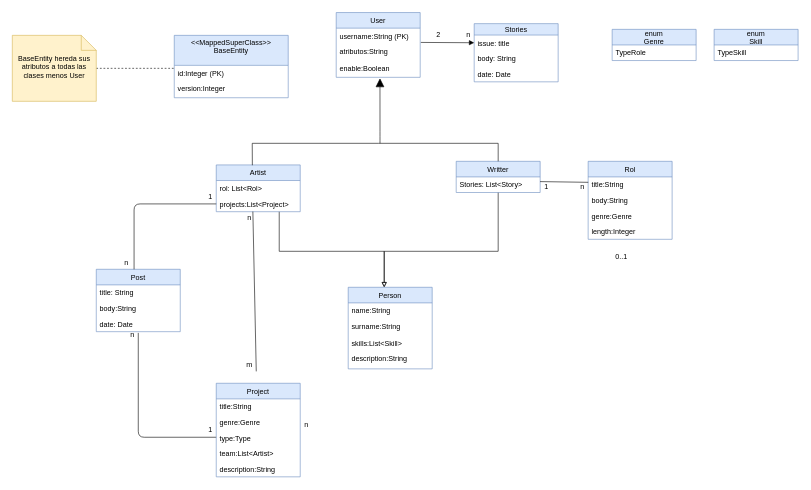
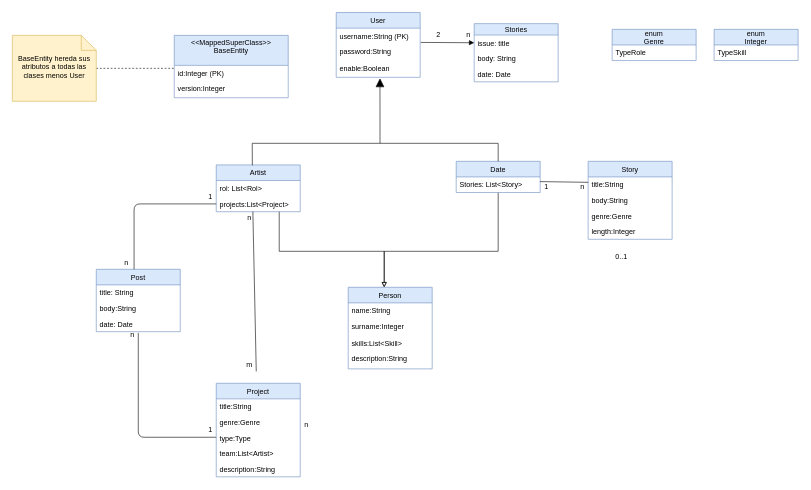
- <mxCell id="44" value="enum&#10;Skill" style="swimlane;fontStyle=0;childLayout=stackLayout;horizontal=1;startSize=26;fillColor=#dae8fc;horizontalStack=0;resizeParent=1;resizeParentMax=0;resizeLast=0;collapsible=1;marginBottom=0;strokeColor=#6c8ebf;" parent="1" vertex="1"><mxGeometry x="1190" y="48" width="140" height="52" as="geometry" /></mxCell>
+ <mxCell id="44" value="enum&#10;Integer" style="swimlane;fontStyle=0;childLayout=stackLayout;horizontal=1;startSize=26;fillColor=#dae8fc;horizontalStack=0;resizeParent=1;resizeParentMax=0;resizeLast=0;collapsible=1;marginBottom=0;strokeColor=#6c8ebf;" parent="1" vertex="1"><mxGeometry x="1190" y="48" width="140" height="52" as="geometry" /></mxCell>
- <mxCell id="49" value="atributos:String" style="text;strokeColor=none;fillColor=none;align=left;verticalAlign=top;spacingLeft=4;spacingRight=4;overflow=hidden;rotatable=0;points=[[0,0.5],[1,0.5]];portConstraint=eastwest;" parent="47" vertex="1"><mxGeometry y="52" width="140" height="28" as="geometry" /></mxCell>
+ <mxCell id="49" value="password:String" style="text;strokeColor=none;fillColor=none;align=left;verticalAlign=top;spacingLeft=4;spacingRight=4;overflow=hidden;rotatable=0;points=[[0,0.5],[1,0.5]];portConstraint=eastwest;" parent="47" vertex="1"><mxGeometry y="52" width="140" height="28" as="geometry" /></mxCell>
- <mxCell id="7" value="Writter" style="swimlane;fontStyle=0;childLayout=stackLayout;horizontal=1;startSize=26;fillColor=#dae8fc;horizontalStack=0;resizeParent=1;resizeParentMax=0;resizeLast=0;collapsible=1;marginBottom=0;strokeColor=#6c8ebf;" parent="1" vertex="1"><mxGeometry x="760" y="268" width="140" height="52" as="geometry" /></mxCell>
+ <mxCell id="7" value="Date" style="swimlane;fontStyle=0;childLayout=stackLayout;horizontal=1;startSize=26;fillColor=#dae8fc;horizontalStack=0;resizeParent=1;resizeParentMax=0;resizeLast=0;collapsible=1;marginBottom=0;strokeColor=#6c8ebf;" parent="1" vertex="1"><mxGeometry x="760" y="268" width="140" height="52" as="geometry" /></mxCell>
- <mxCell id="17" value="Rol" style="swimlane;fontStyle=0;childLayout=stackLayout;horizontal=1;startSize=26;fillColor=#dae8fc;horizontalStack=0;resizeParent=1;resizeParentMax=0;resizeLast=0;collapsible=1;marginBottom=0;strokeColor=#6c8ebf;" parent="1" vertex="1"><mxGeometry x="980" y="268" width="140" height="130" as="geometry" /></mxCell>
+ <mxCell id="17" value="Story" style="swimlane;fontStyle=0;childLayout=stackLayout;horizontal=1;startSize=26;fillColor=#dae8fc;horizontalStack=0;resizeParent=1;resizeParentMax=0;resizeLast=0;collapsible=1;marginBottom=0;strokeColor=#6c8ebf;" parent="1" vertex="1"><mxGeometry x="980" y="268" width="140" height="130" as="geometry" /></mxCell>
- <mxCell id="24" value="surname:String" style="text;strokeColor=none;fillColor=none;align=left;verticalAlign=top;spacingLeft=4;spacingRight=4;overflow=hidden;rotatable=0;points=[[0,0.5],[1,0.5]];portConstraint=eastwest;" parent="22" vertex="1"><mxGeometry y="52" width="140" height="28" as="geometry" /></mxCell>
+ <mxCell id="24" value="surname:Integer" style="text;strokeColor=none;fillColor=none;align=left;verticalAlign=top;spacingLeft=4;spacingRight=4;overflow=hidden;rotatable=0;points=[[0,0.5],[1,0.5]];portConstraint=eastwest;" parent="22" vertex="1"><mxGeometry y="52" width="140" height="28" as="geometry" /></mxCell>
